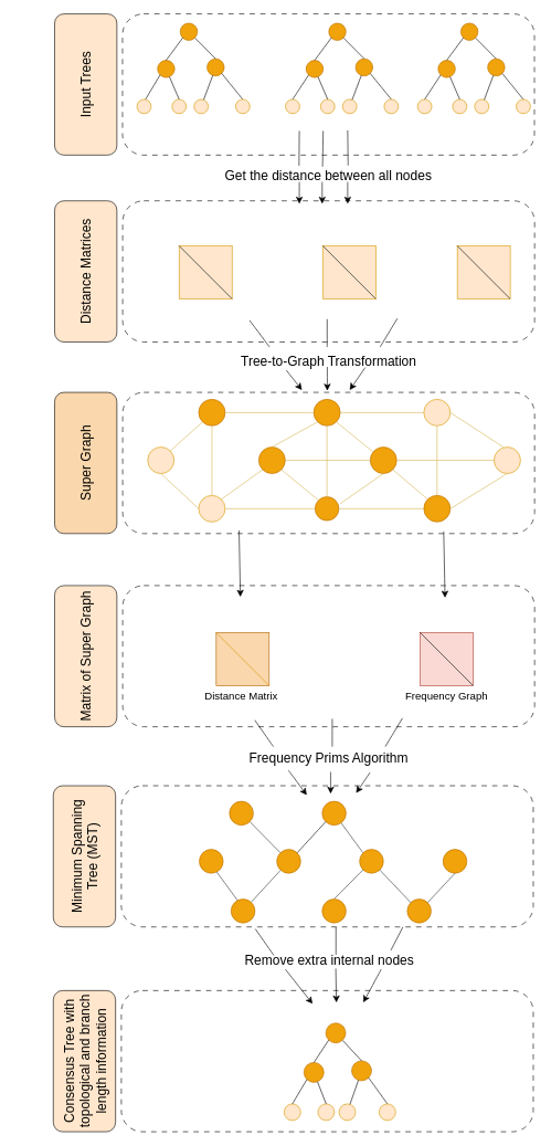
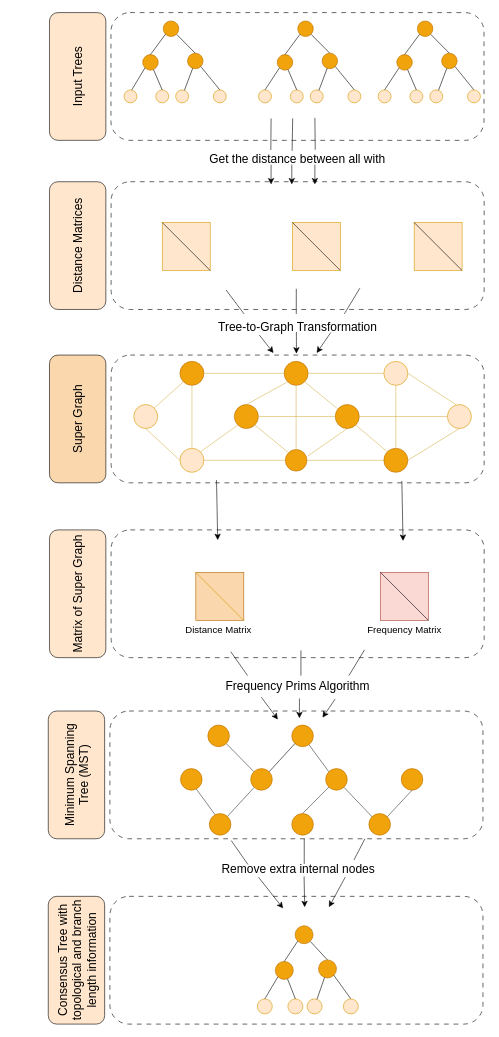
- <mxCell id="39" value="&lt;font style=&quot;font-size: 20px;&quot;&gt;Get the distance between all nodes&lt;/font&gt;" style="text;strokeColor=none;fillColor=none;html=1;align=center;verticalAlign=middle;whiteSpace=wrap;rounded=0;fontSize=16;" vertex="1" parent="1"><mxGeometry x="189.25" y="248" width="612" height="30" as="geometry" /></mxCell>
+ <mxCell id="39" value="&lt;font style=&quot;font-size: 20px;&quot;&gt;Get the distance between all with&lt;/font&gt;" style="text;strokeColor=none;fillColor=none;html=1;align=center;verticalAlign=middle;whiteSpace=wrap;rounded=0;fontSize=16;" vertex="1" parent="1"><mxGeometry x="189.25" y="248" width="612" height="30" as="geometry" /></mxCell>
- <mxCell id="69" value="Frequency Graph" style="text;strokeColor=none;fillColor=none;html=1;align=center;verticalAlign=middle;whiteSpace=wrap;rounded=0;fontSize=16;" vertex="1" parent="1"><mxGeometry x="538" y="1034" width="271" height="30" as="geometry" /></mxCell>
+ <mxCell id="69" value="Frequency Matrix" style="text;strokeColor=none;fillColor=none;html=1;align=center;verticalAlign=middle;whiteSpace=wrap;rounded=0;fontSize=16;" vertex="1" parent="1"><mxGeometry x="538" y="1034" width="271" height="30" as="geometry" /></mxCell>
